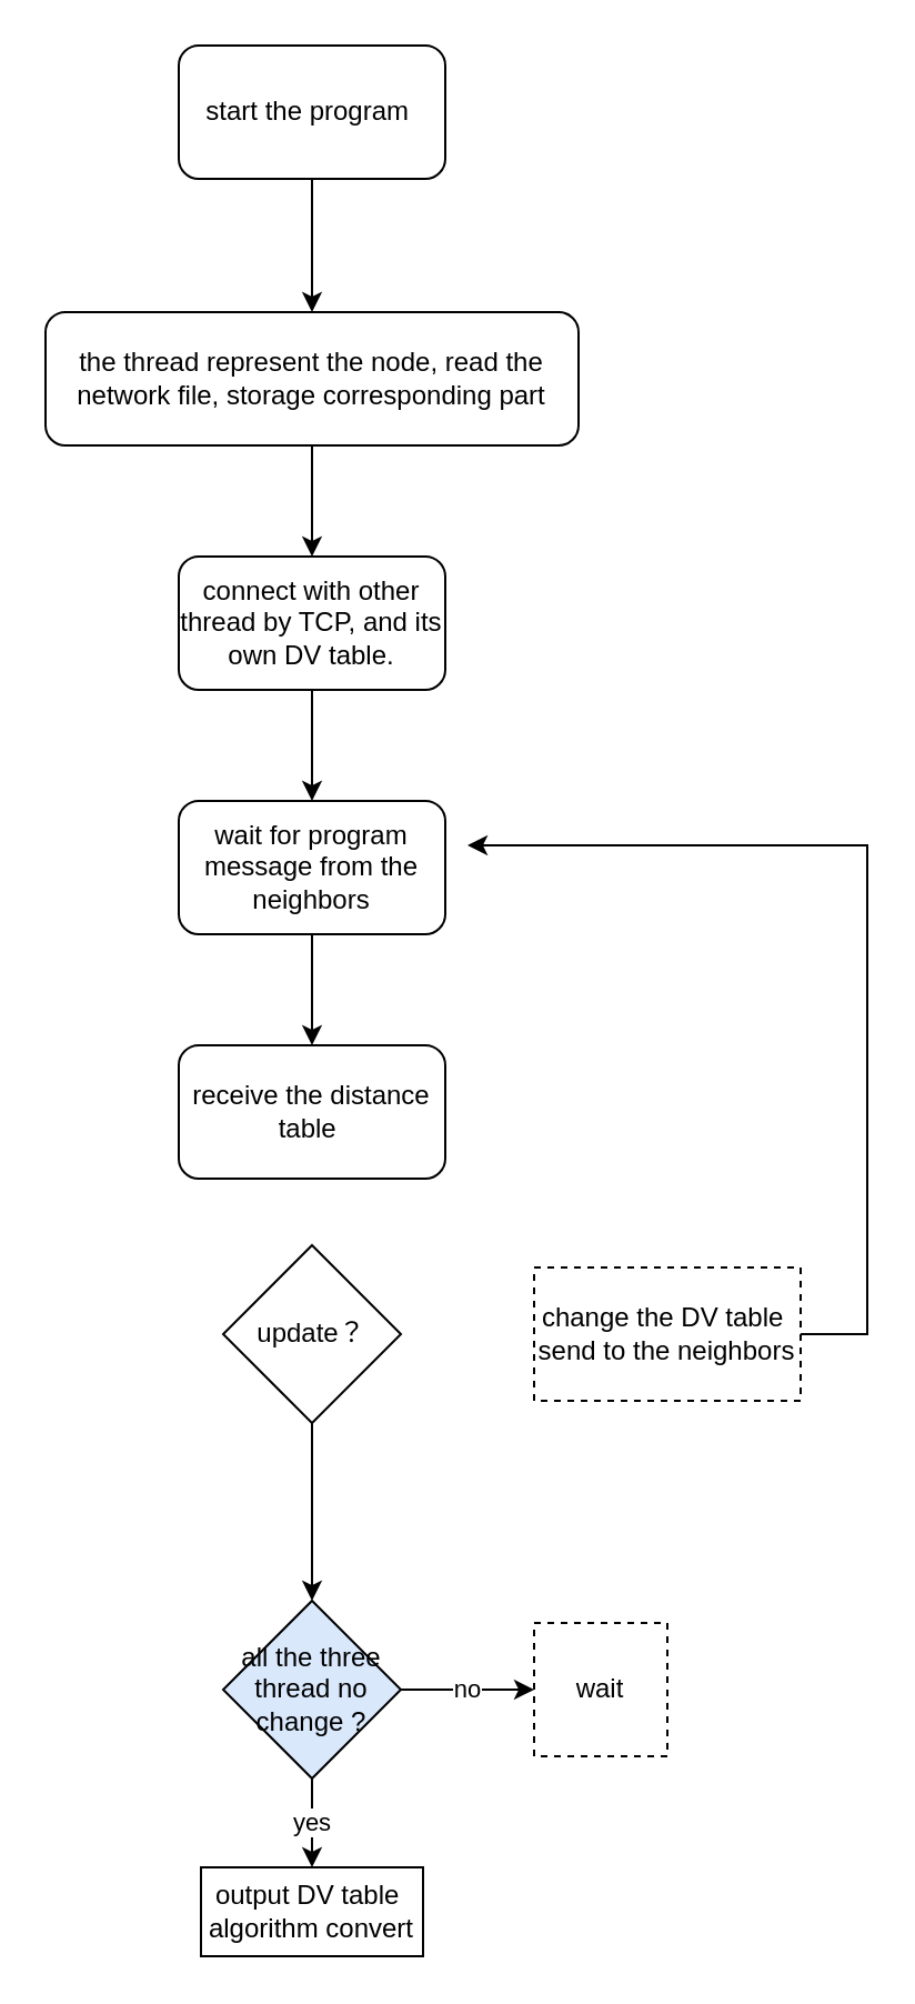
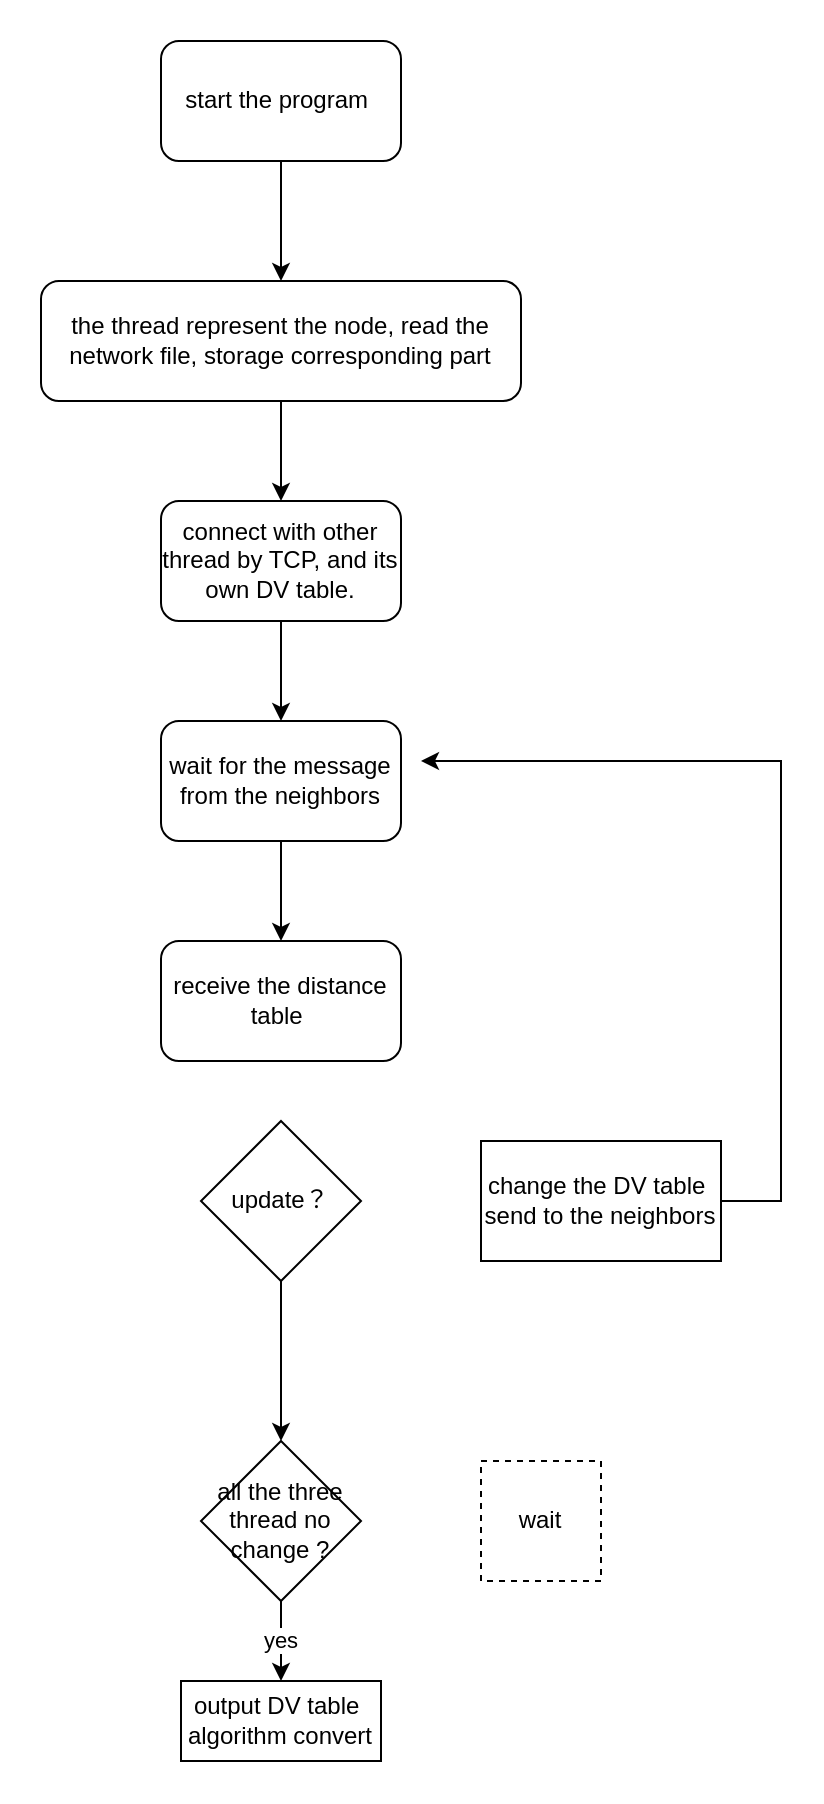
- <mxCell id="9" value="wait for program message from the neighbors" style="rounded=1;whiteSpace=wrap;html=1;" vertex="1" parent="1"><mxGeometry x="80" y="360" width="120" height="60" as="geometry" /></mxCell>
+ <mxCell id="9" value="wait for the message from the neighbors" style="rounded=1;whiteSpace=wrap;html=1;" vertex="1" parent="1"><mxGeometry x="80" y="360" width="120" height="60" as="geometry" /></mxCell>
- <mxCell id="14" value="change the DV table&amp;nbsp;&lt;br&gt;send to the neighbors" style="whiteSpace=wrap;html=1;dashed=1;" vertex="1" parent="1"><mxGeometry x="240" y="570" width="120" height="60" as="geometry" /></mxCell>
+ <mxCell id="14" value="change the DV table&amp;nbsp;&lt;br&gt;send to the neighbors" style="whiteSpace=wrap;html=1;" vertex="1" parent="1"><mxGeometry x="240" y="570" width="120" height="60" as="geometry" /></mxCell>
- <mxCell id="17" value="all the three thread no change ?" style="rhombus;whiteSpace=wrap;html=1;fillColor=#dae8fc;" vertex="1" parent="1"><mxGeometry x="100" y="720" width="80" height="80" as="geometry" /></mxCell>
+ <mxCell id="17" value="all the three thread no change ?" style="rhombus;whiteSpace=wrap;html=1;" vertex="1" parent="1"><mxGeometry x="100" y="720" width="80" height="80" as="geometry" /></mxCell>
- <mxCell id="16" value="no" style="edgeStyle=orthogonalEdgeStyle;rounded=0;orthogonalLoop=1;jettySize=auto;html=1;" edge="1" parent="1" source="17" target="19"><mxGeometry relative="1" as="geometry" /></mxCell>
